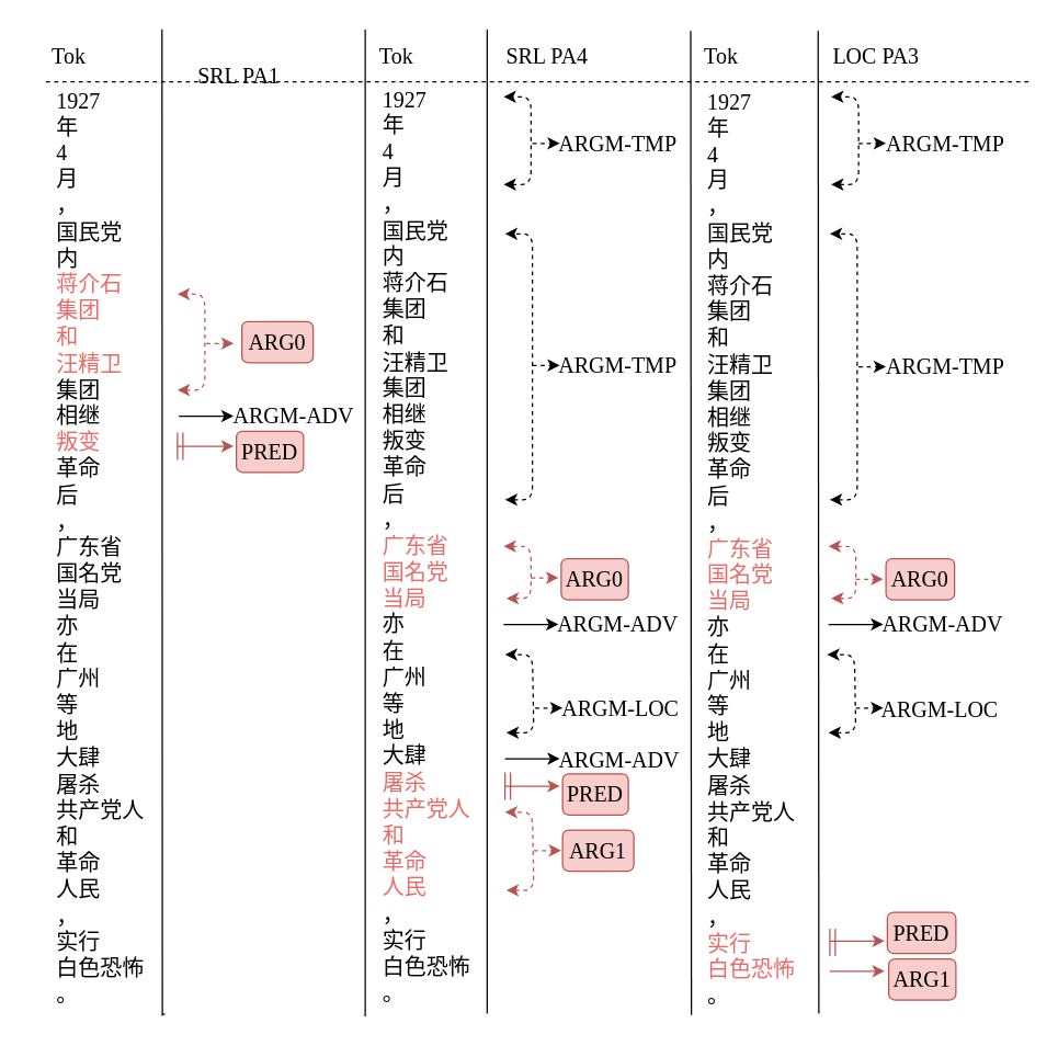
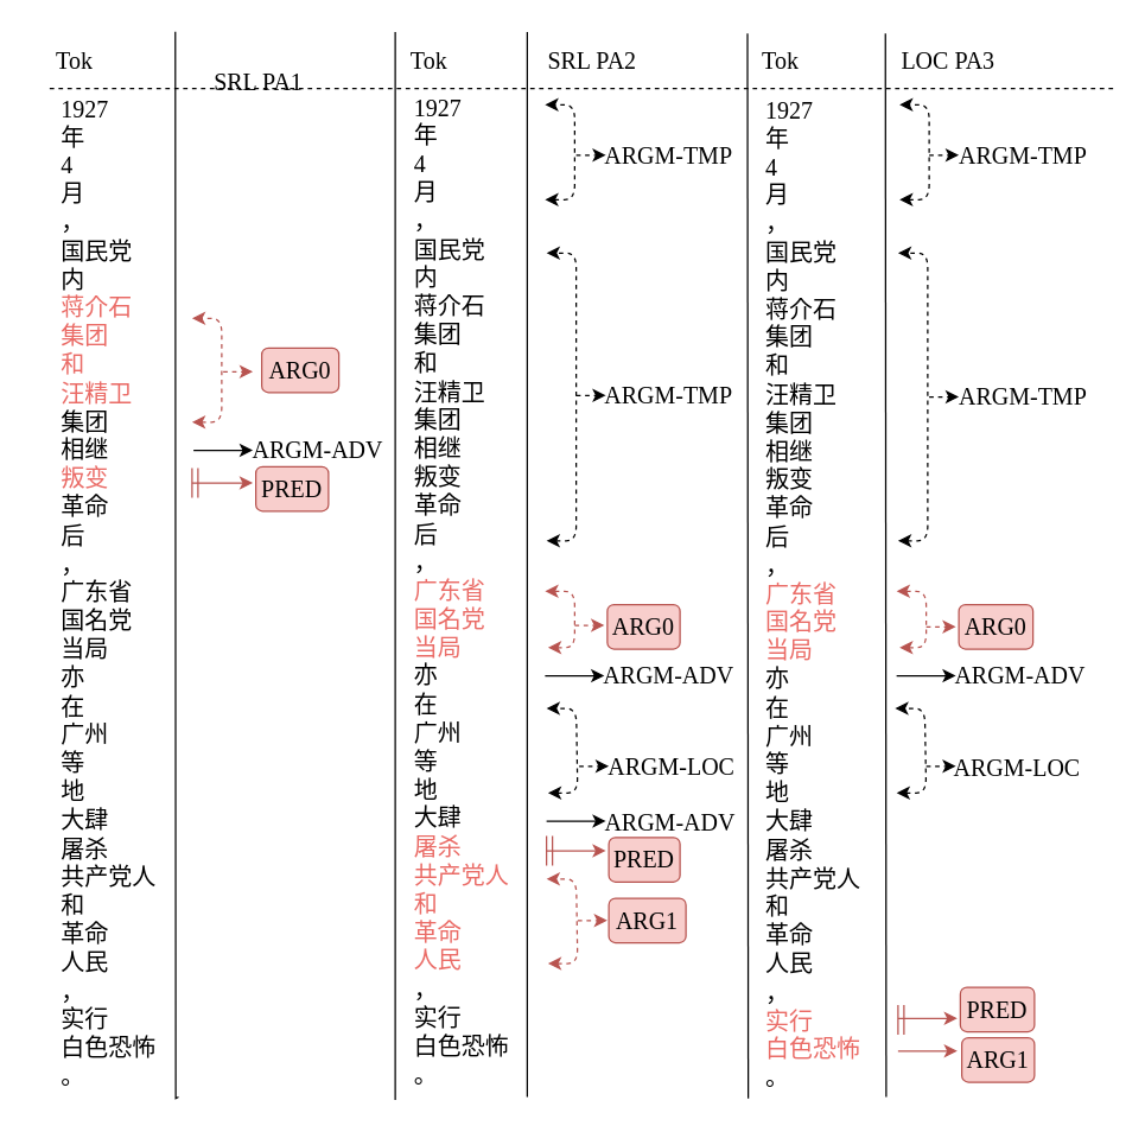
- <mxCell id="21" value="&lt;font style=&quot;font-size: 16px&quot;&gt;SRL PA4&lt;/font&gt;" style="text;html=1;strokeColor=none;fillColor=none;align=center;verticalAlign=middle;whiteSpace=wrap;rounded=0;fontFamily=Times New Roman;" vertex="1" parent="1"><mxGeometry x="359" y="25" width="80" height="30" as="geometry" /></mxCell>
+ <mxCell id="21" value="&lt;font style=&quot;font-size: 16px&quot;&gt;SRL PA2&lt;/font&gt;" style="text;html=1;strokeColor=none;fillColor=none;align=center;verticalAlign=middle;whiteSpace=wrap;rounded=0;fontFamily=Times New Roman;" vertex="1" parent="1"><mxGeometry x="359" y="25" width="80" height="30" as="geometry" /></mxCell>
